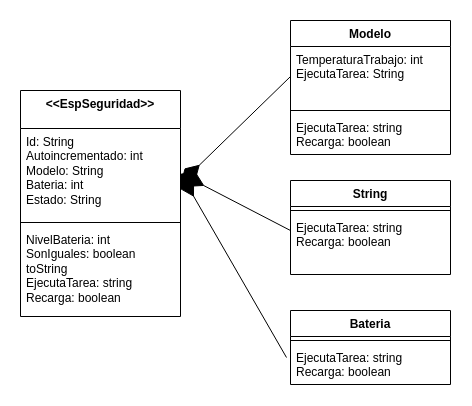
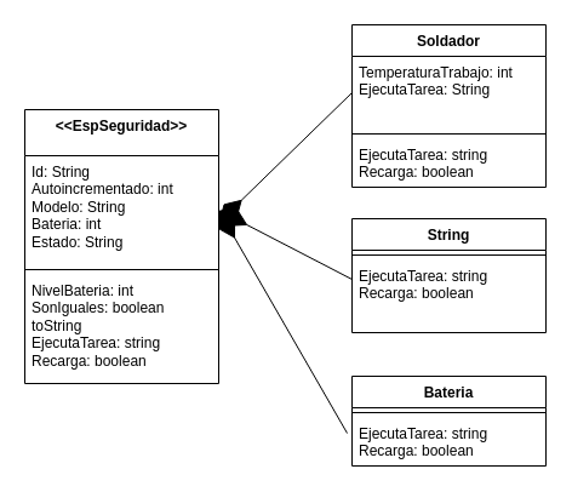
- <mxCell id="6" value="Modelo" style="swimlane;fontStyle=1;align=center;verticalAlign=top;childLayout=stackLayout;horizontal=1;startSize=26;horizontalStack=0;resizeParent=1;resizeParentMax=0;resizeLast=0;collapsible=1;marginBottom=0;whiteSpace=wrap;html=1;autosize=1;" vertex="1" parent="1"><mxGeometry x="290" y="20" width="160" height="134" as="geometry" /></mxCell>
+ <mxCell id="6" value="Soldador" style="swimlane;fontStyle=1;align=center;verticalAlign=top;childLayout=stackLayout;horizontal=1;startSize=26;horizontalStack=0;resizeParent=1;resizeParentMax=0;resizeLast=0;collapsible=1;marginBottom=0;whiteSpace=wrap;html=1;autosize=1;" vertex="1" parent="1"><mxGeometry x="290" y="20" width="160" height="134" as="geometry" /></mxCell>
